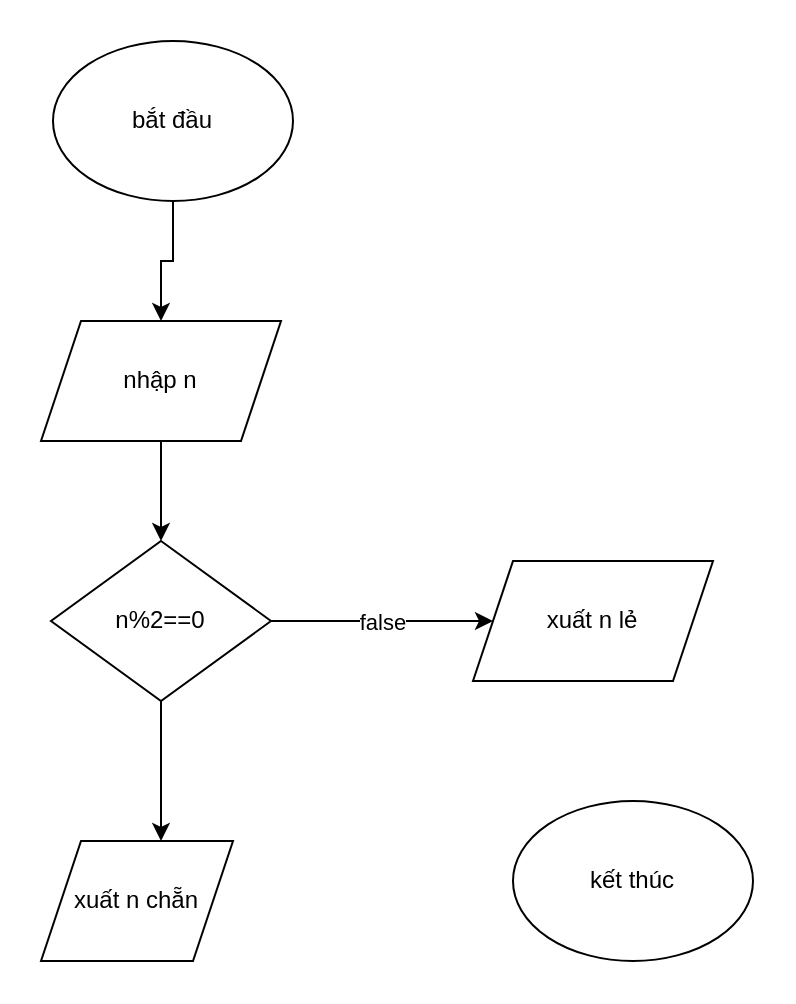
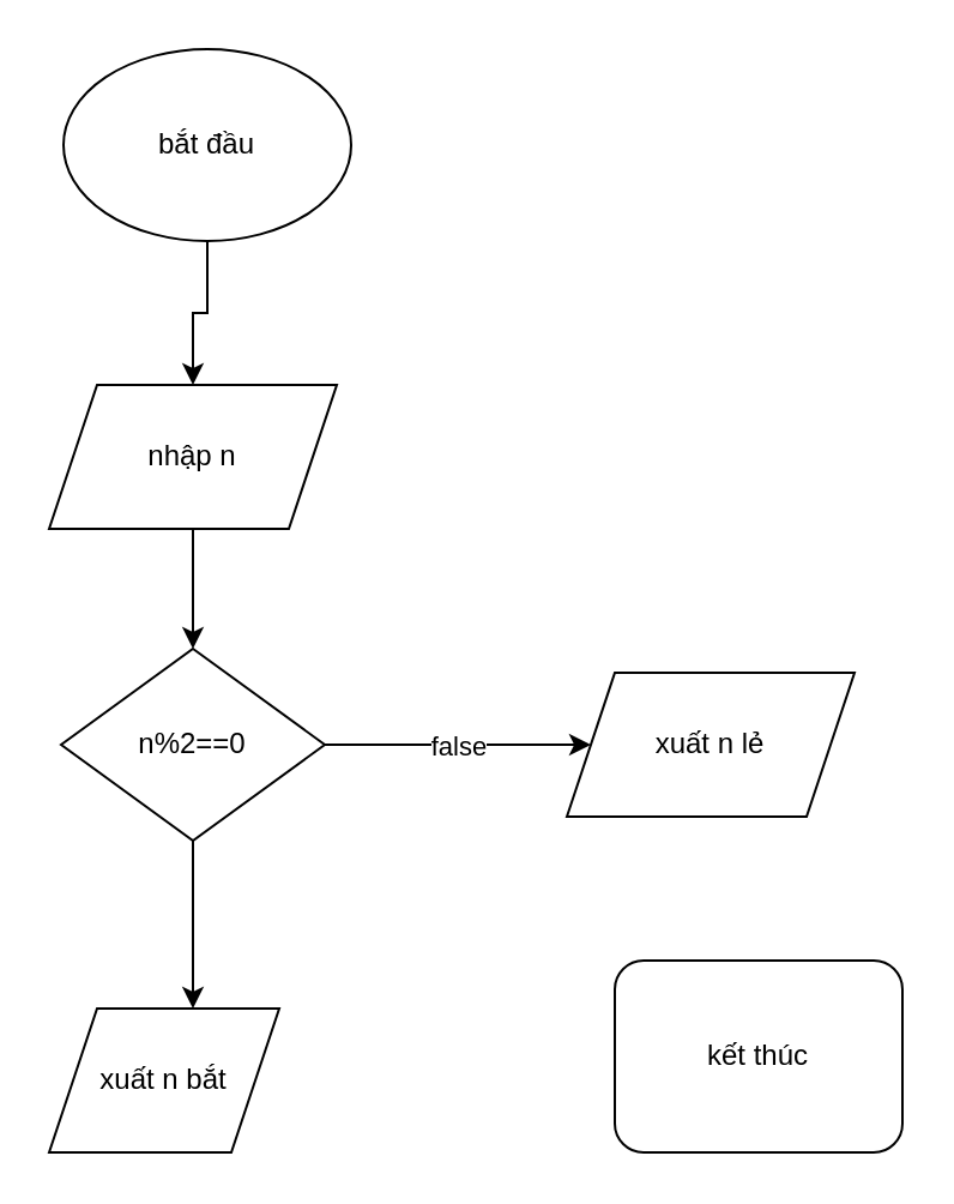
- <mxCell id="11" value="kết thúc" style="ellipse;whiteSpace=wrap;html=1;" parent="1" vertex="1"><mxGeometry x="256" y="400" width="120" height="80" as="geometry" /></mxCell>
+ <mxCell id="11" value="kết thúc" style="whiteSpace=wrap;html=1;rounded=1;" parent="1" vertex="1"><mxGeometry x="256" y="400" width="120" height="80" as="geometry" /></mxCell>
- <mxCell id="10" value="xuất n chẵn" style="shape=parallelogram;perimeter=parallelogramPerimeter;whiteSpace=wrap;html=1;fixedSize=1;" parent="1" vertex="1"><mxGeometry x="20" y="420" width="96" height="60" as="geometry" /></mxCell>
+ <mxCell id="10" value="xuất n bắt" style="shape=parallelogram;perimeter=parallelogramPerimeter;whiteSpace=wrap;html=1;fixedSize=1;" parent="1" vertex="1"><mxGeometry x="20" y="420" width="96" height="60" as="geometry" /></mxCell>
